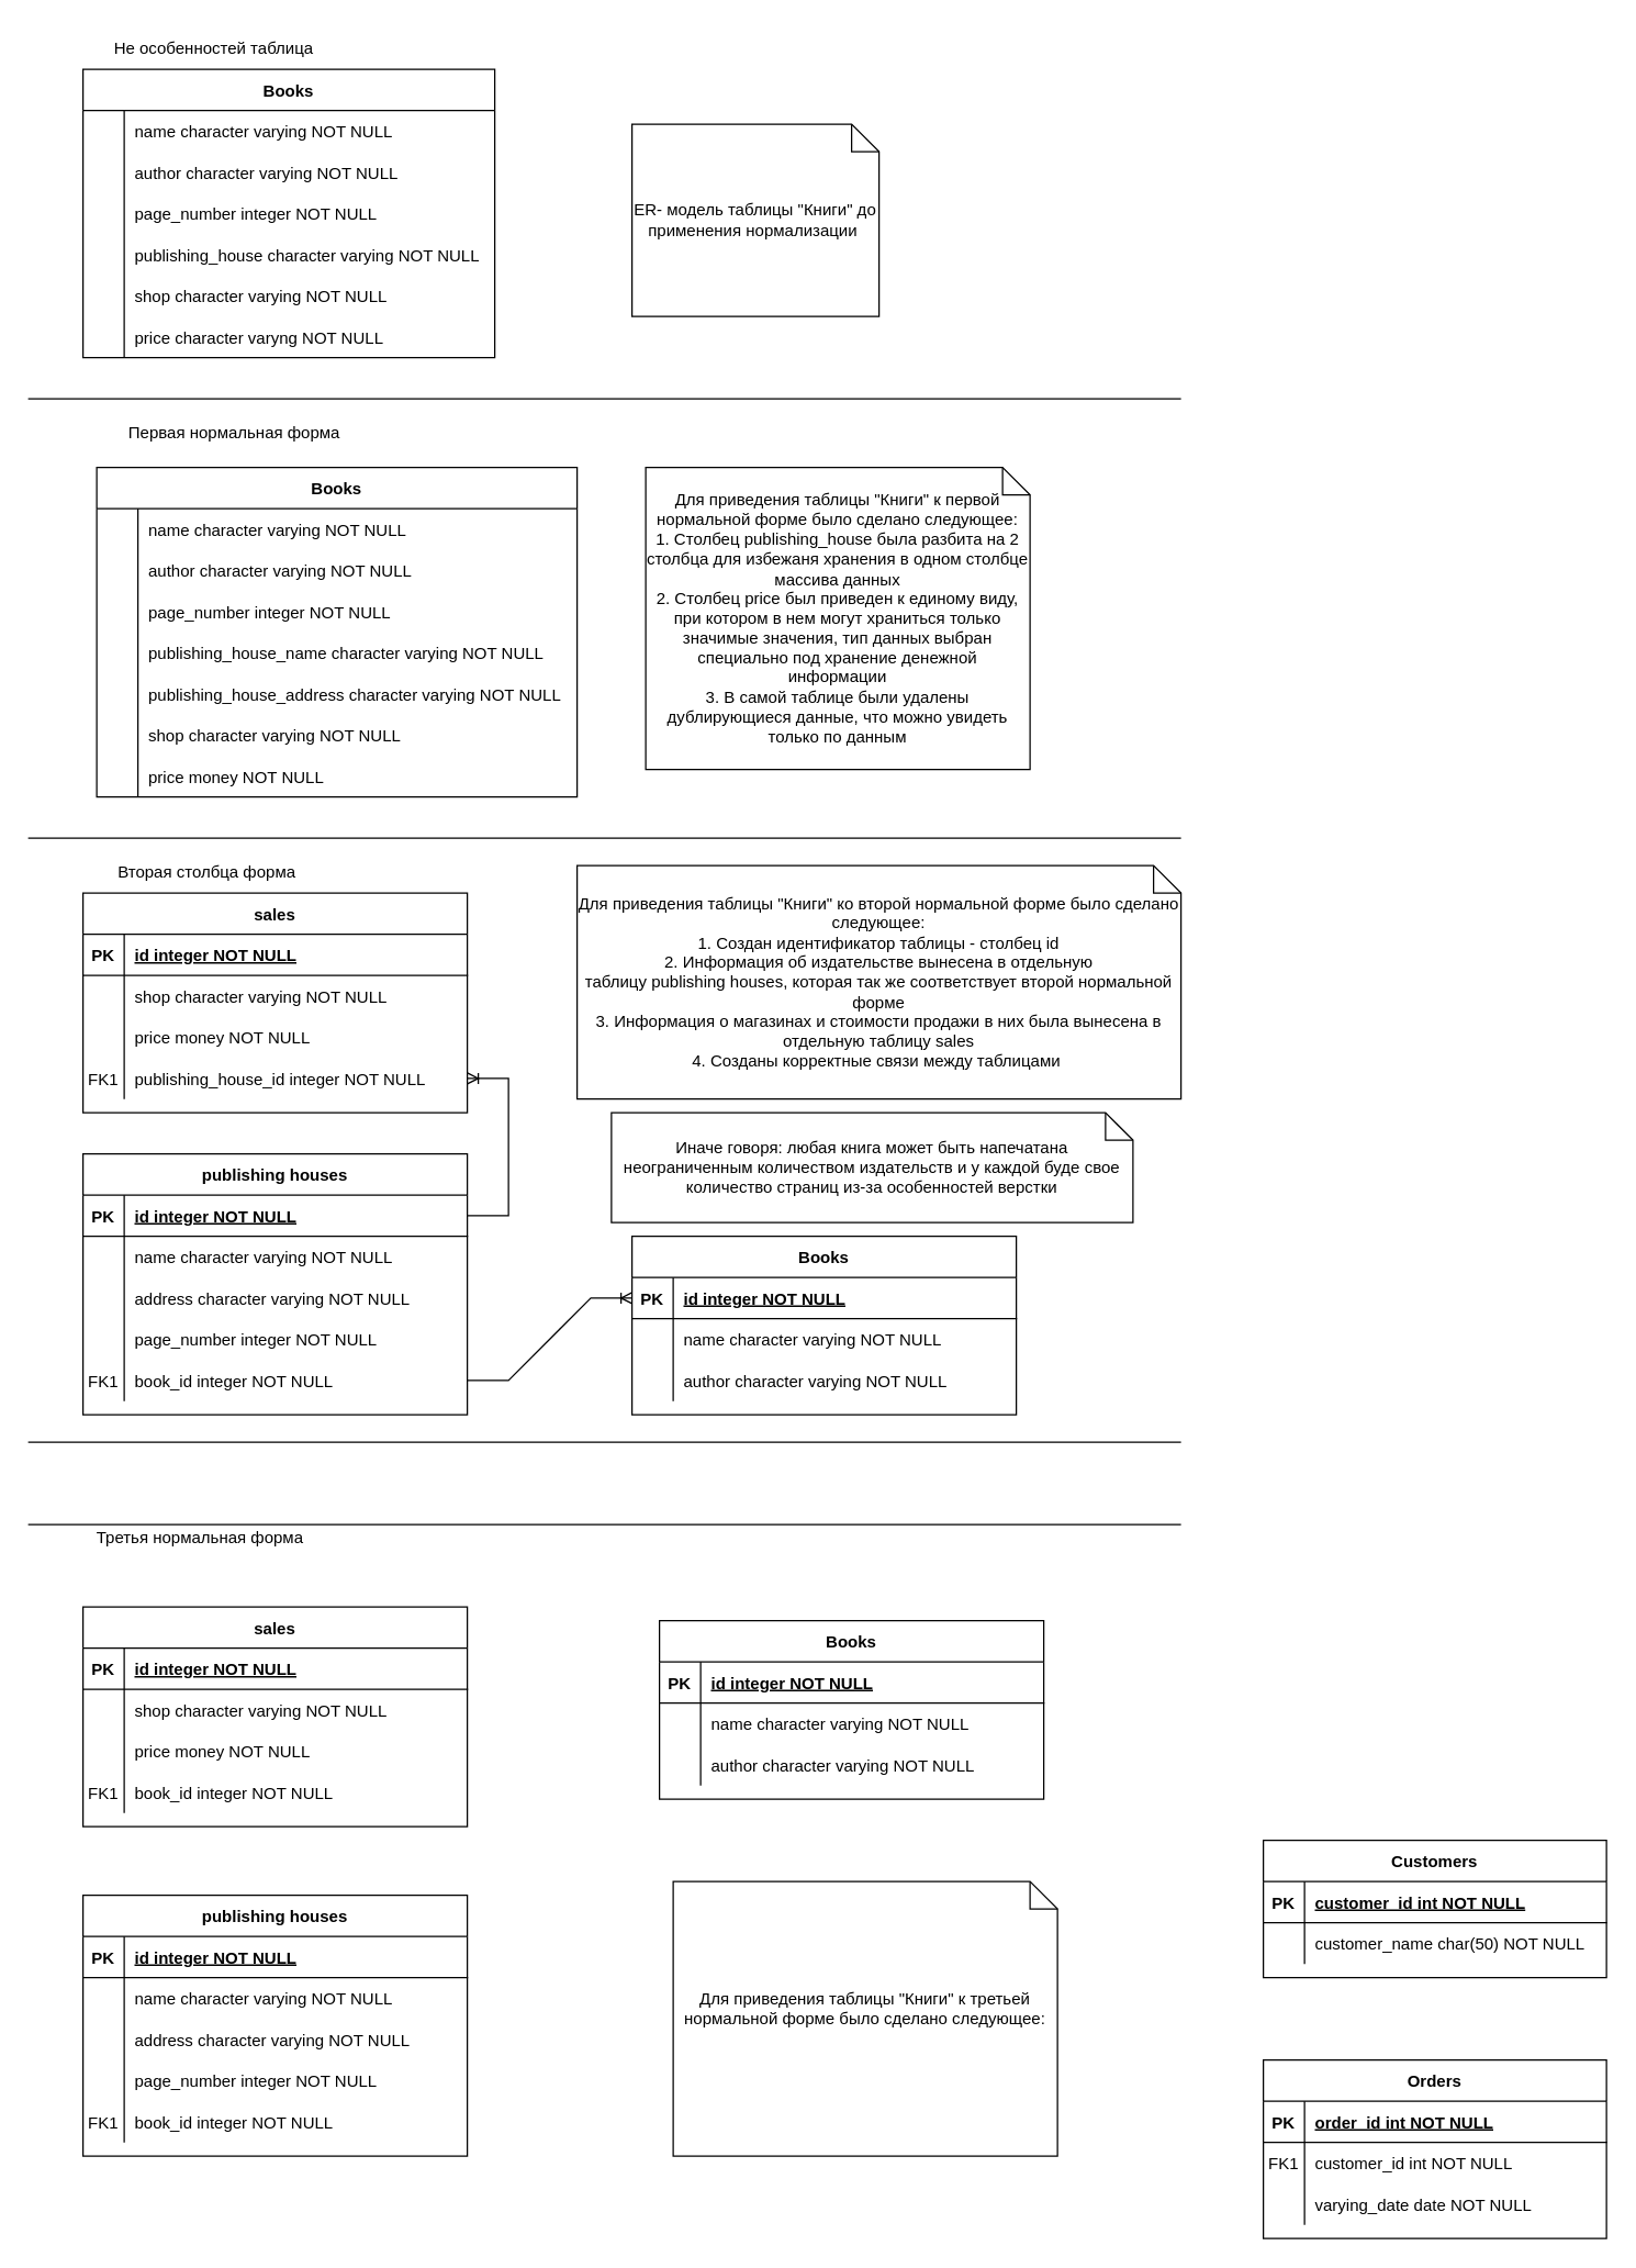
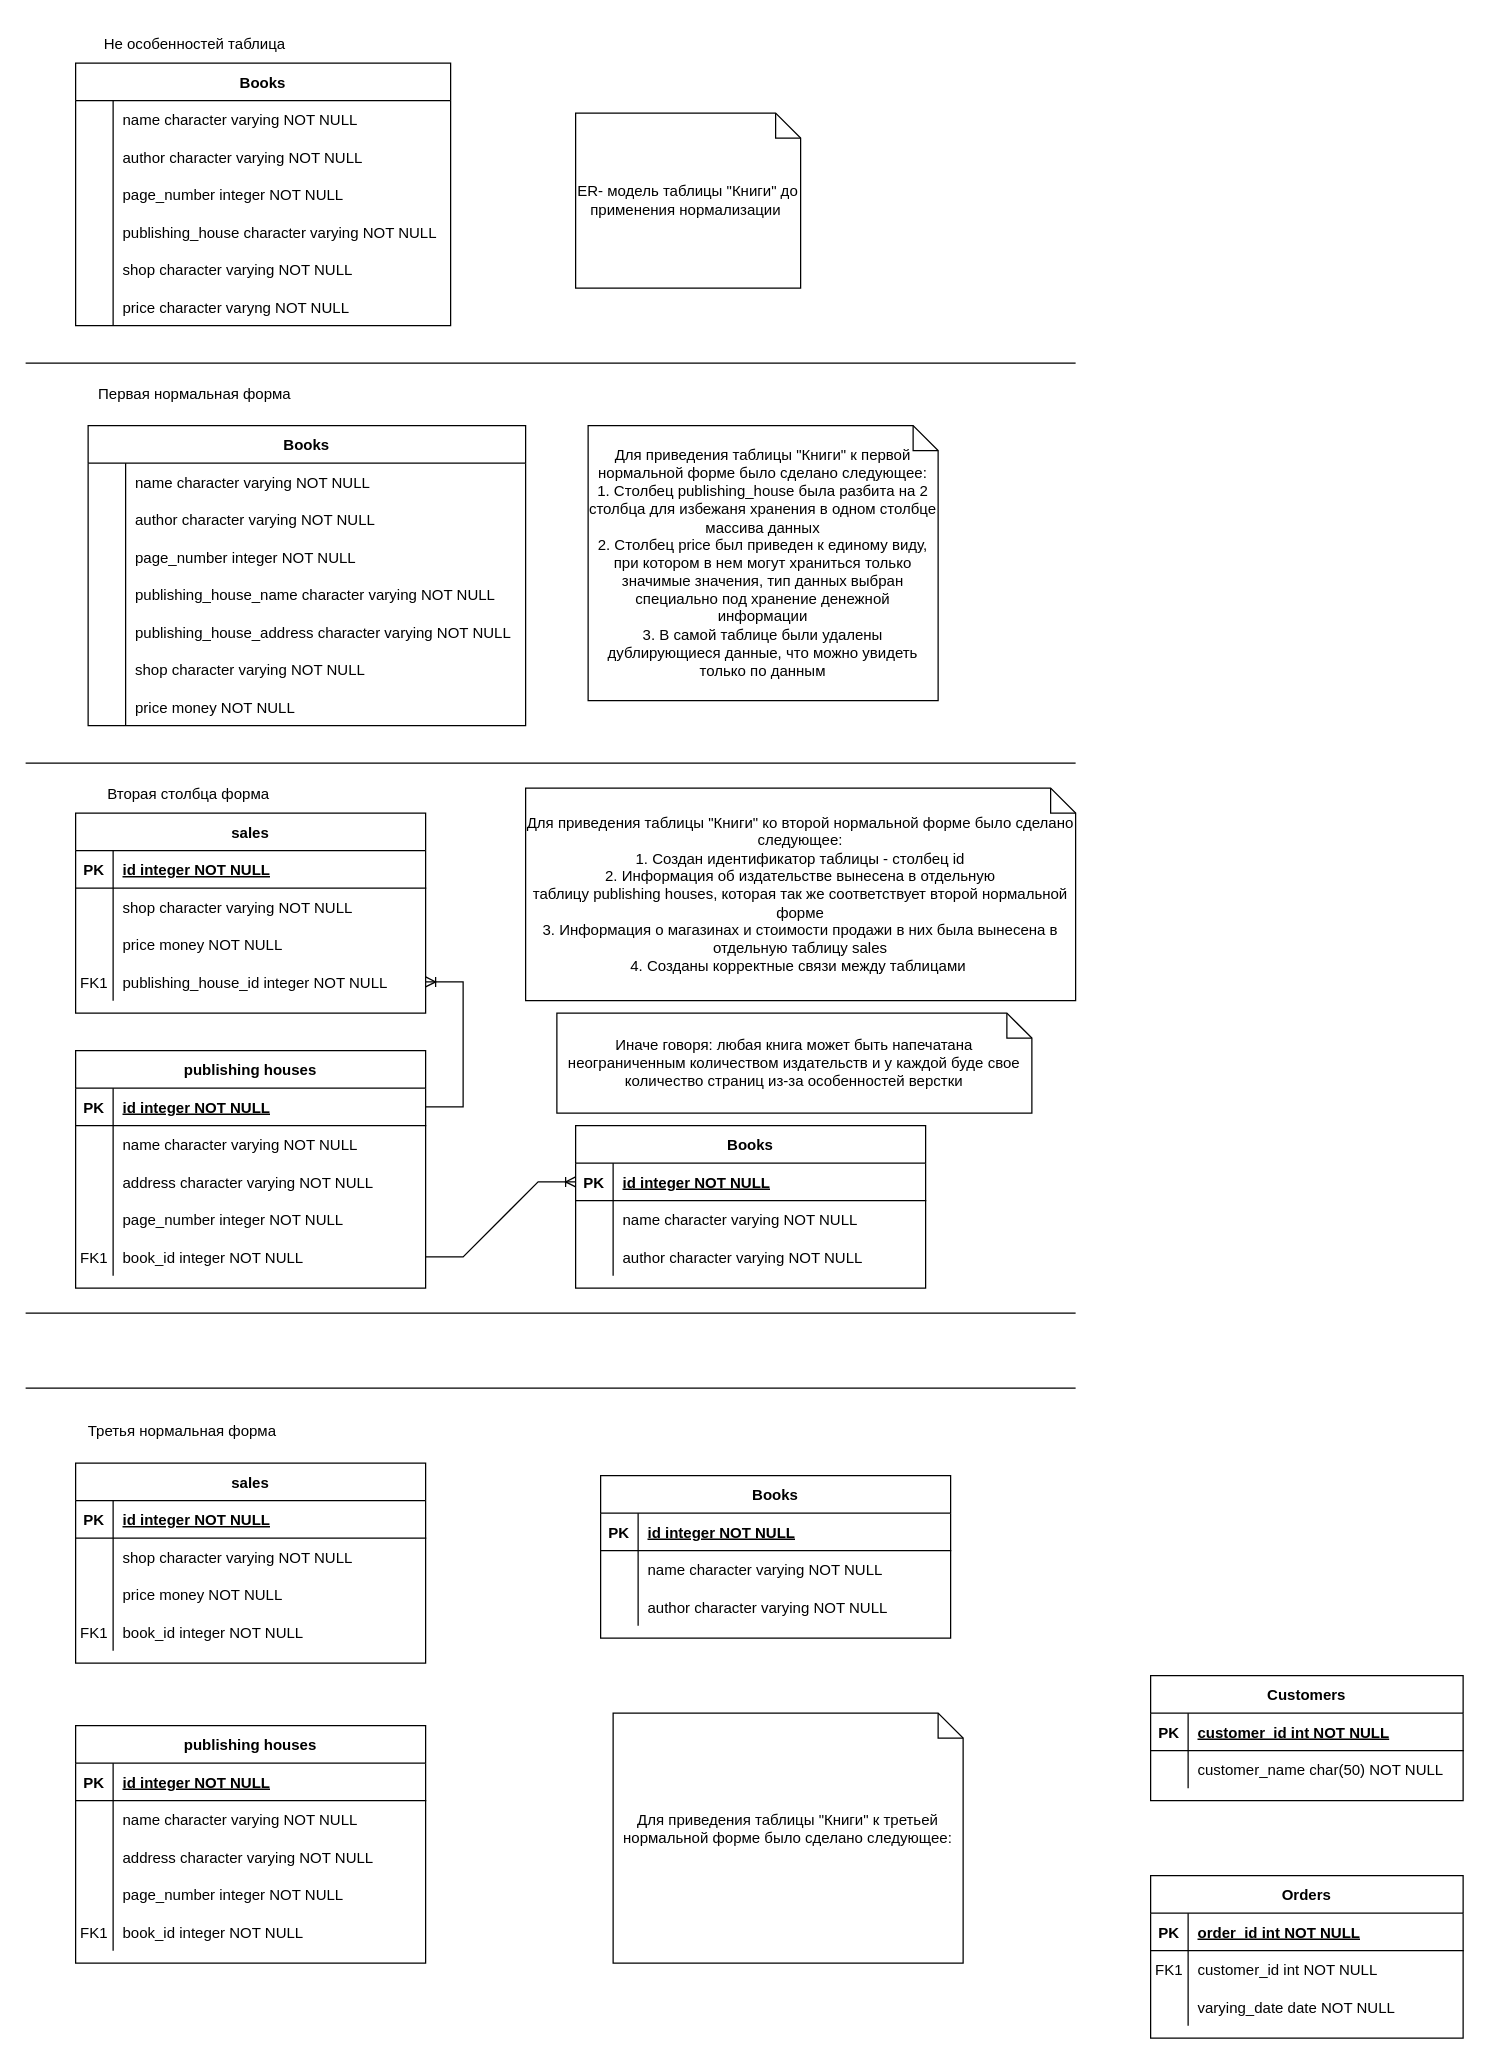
- <mxCell id="27" value="Первая нормальная форма" style="text;html=1;align=center;verticalAlign=middle;resizable=0;points=[];autosize=1;strokeColor=none;fillColor=none;" vertex="1" parent="1"><mxGeometry x="80" y="300" width="180" height="30" as="geometry" /></mxCell>
+ <mxCell id="27" value="Первая нормальная форма" style="text;html=1;align=center;verticalAlign=middle;resizable=0;points=[];autosize=1;strokeColor=none;fillColor=none;" vertex="1" parent="1"><mxGeometry x="65" y="300" width="180" height="30" as="geometry" /></mxCell>
- <mxCell id="110" value="Третья нормальная форма" style="text;html=1;align=center;verticalAlign=middle;resizable=0;points=[];autosize=1;strokeColor=none;fillColor=none;" vertex="1" parent="1"><mxGeometry x="60" y="1105" width="170" height="30" as="geometry" /></mxCell>
+ <mxCell id="110" value="Третья нормальная форма" style="text;html=1;align=center;verticalAlign=middle;resizable=0;points=[];autosize=1;strokeColor=none;fillColor=none;" vertex="1" parent="1"><mxGeometry x="60" y="1130" width="170" height="30" as="geometry" /></mxCell>
